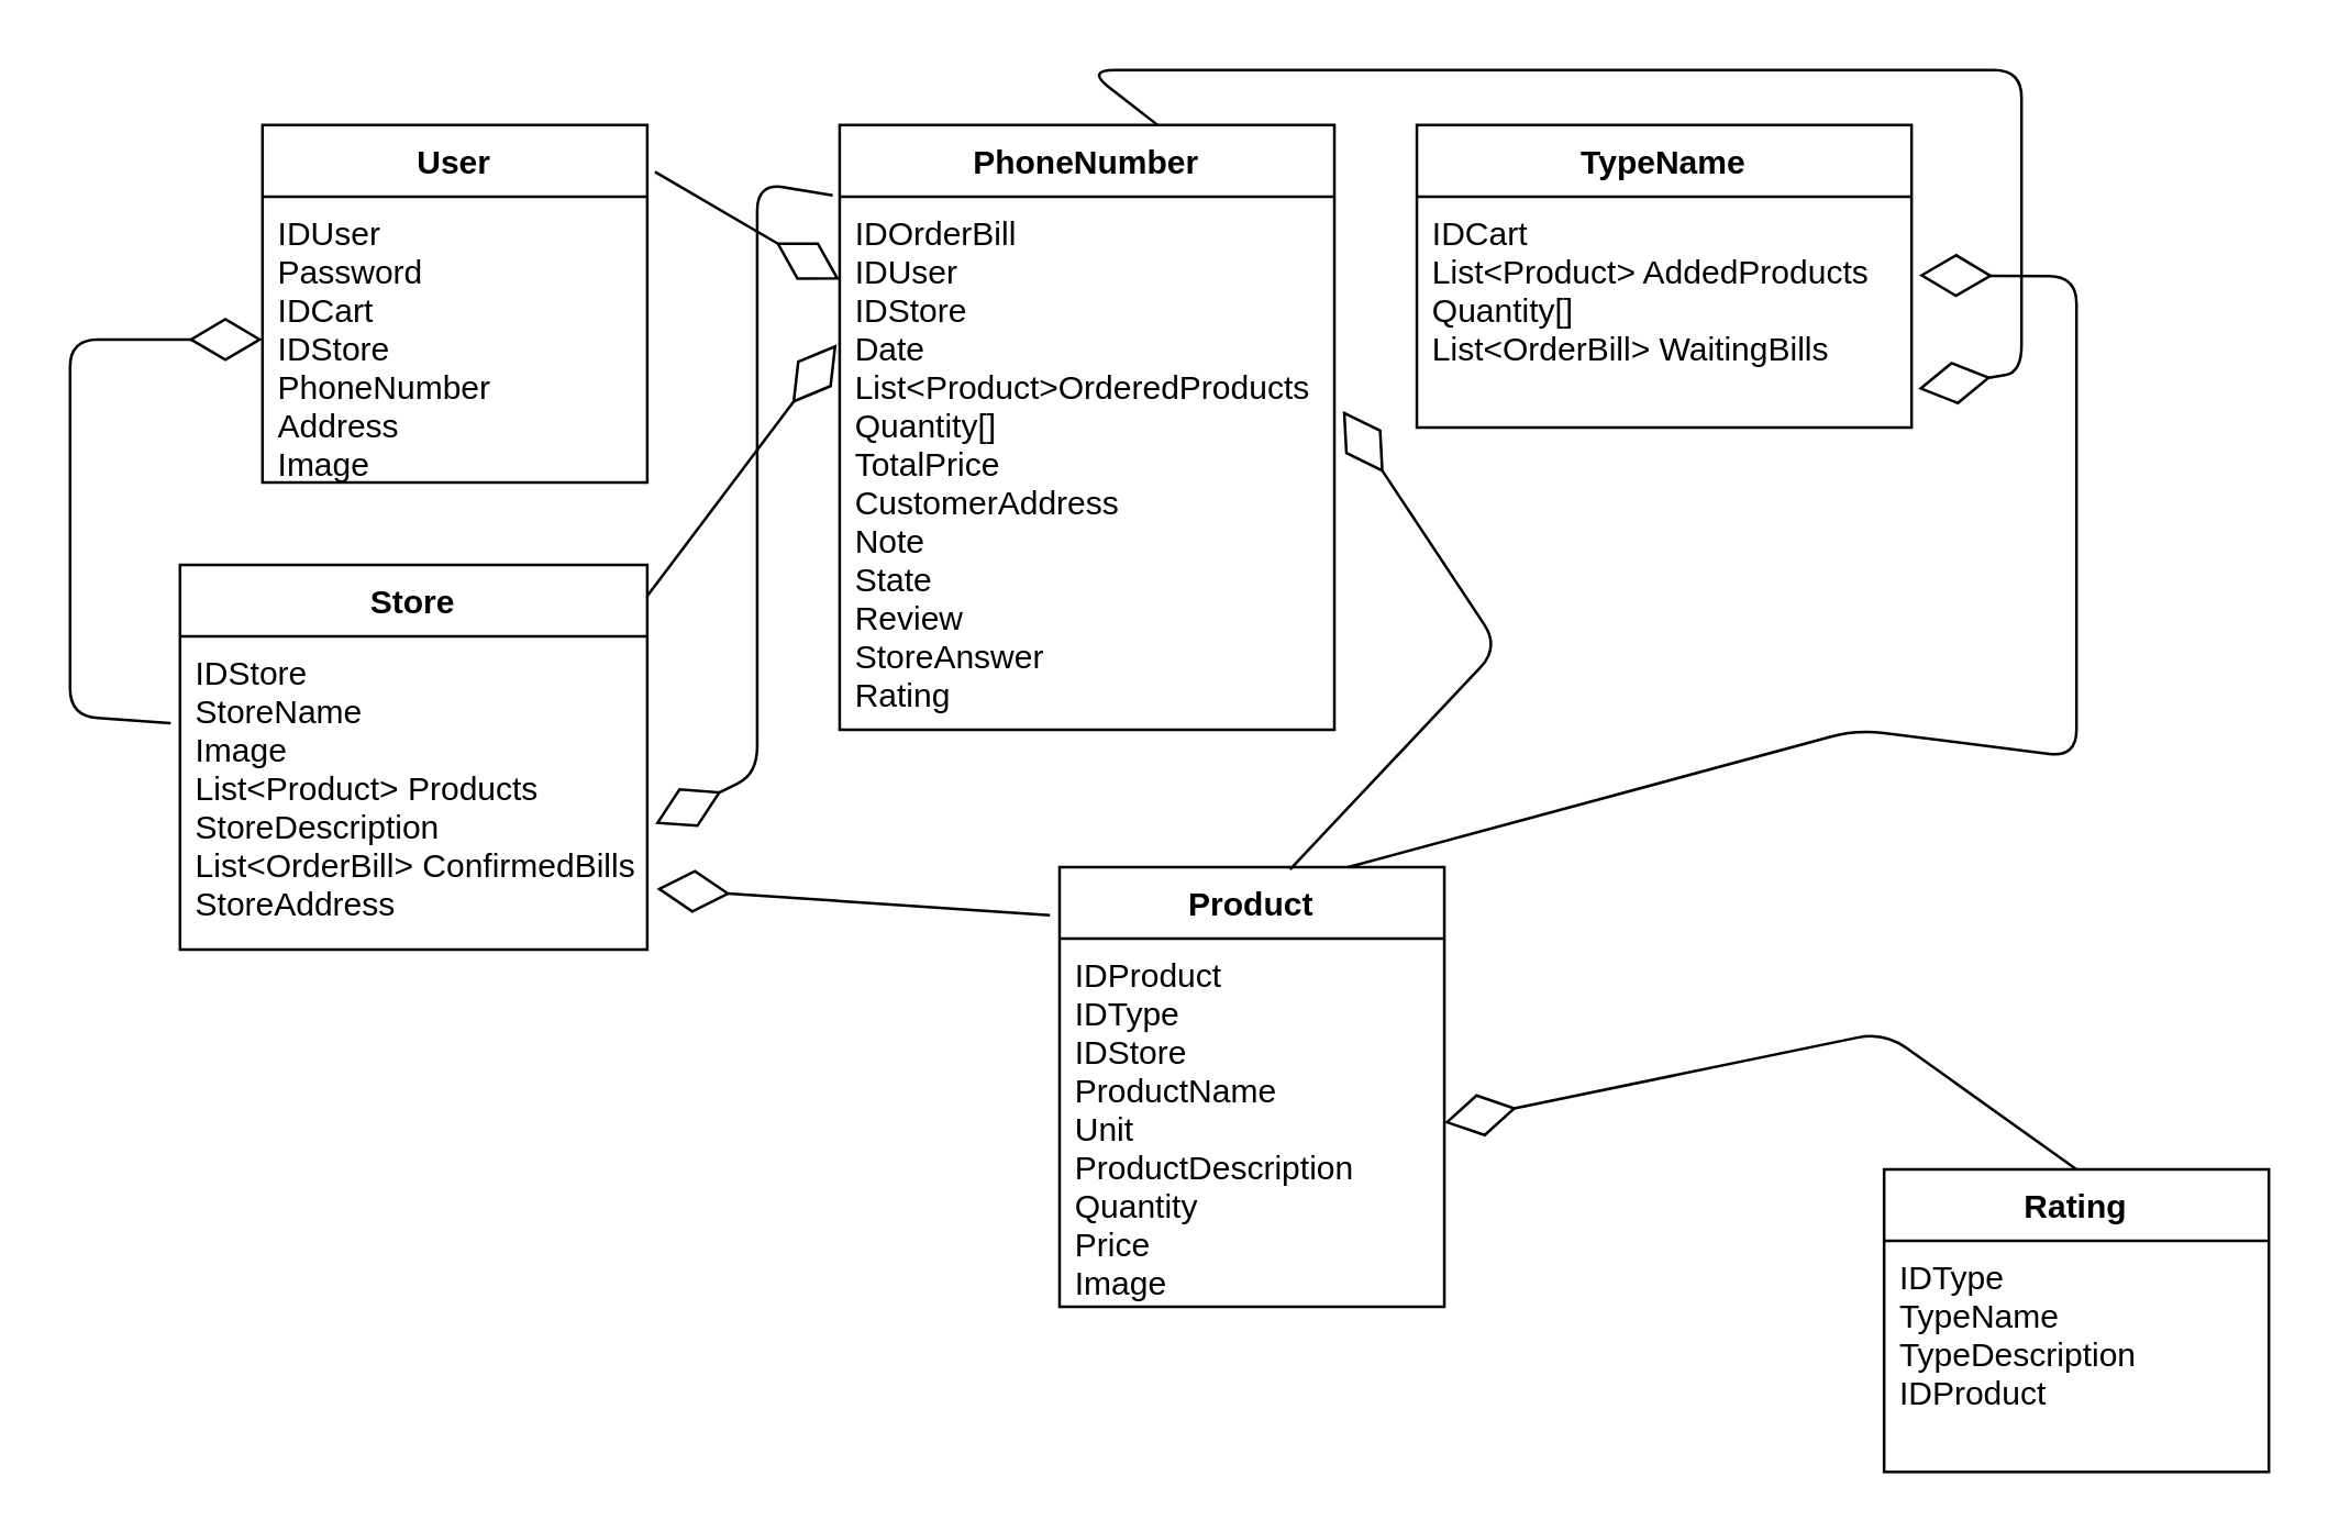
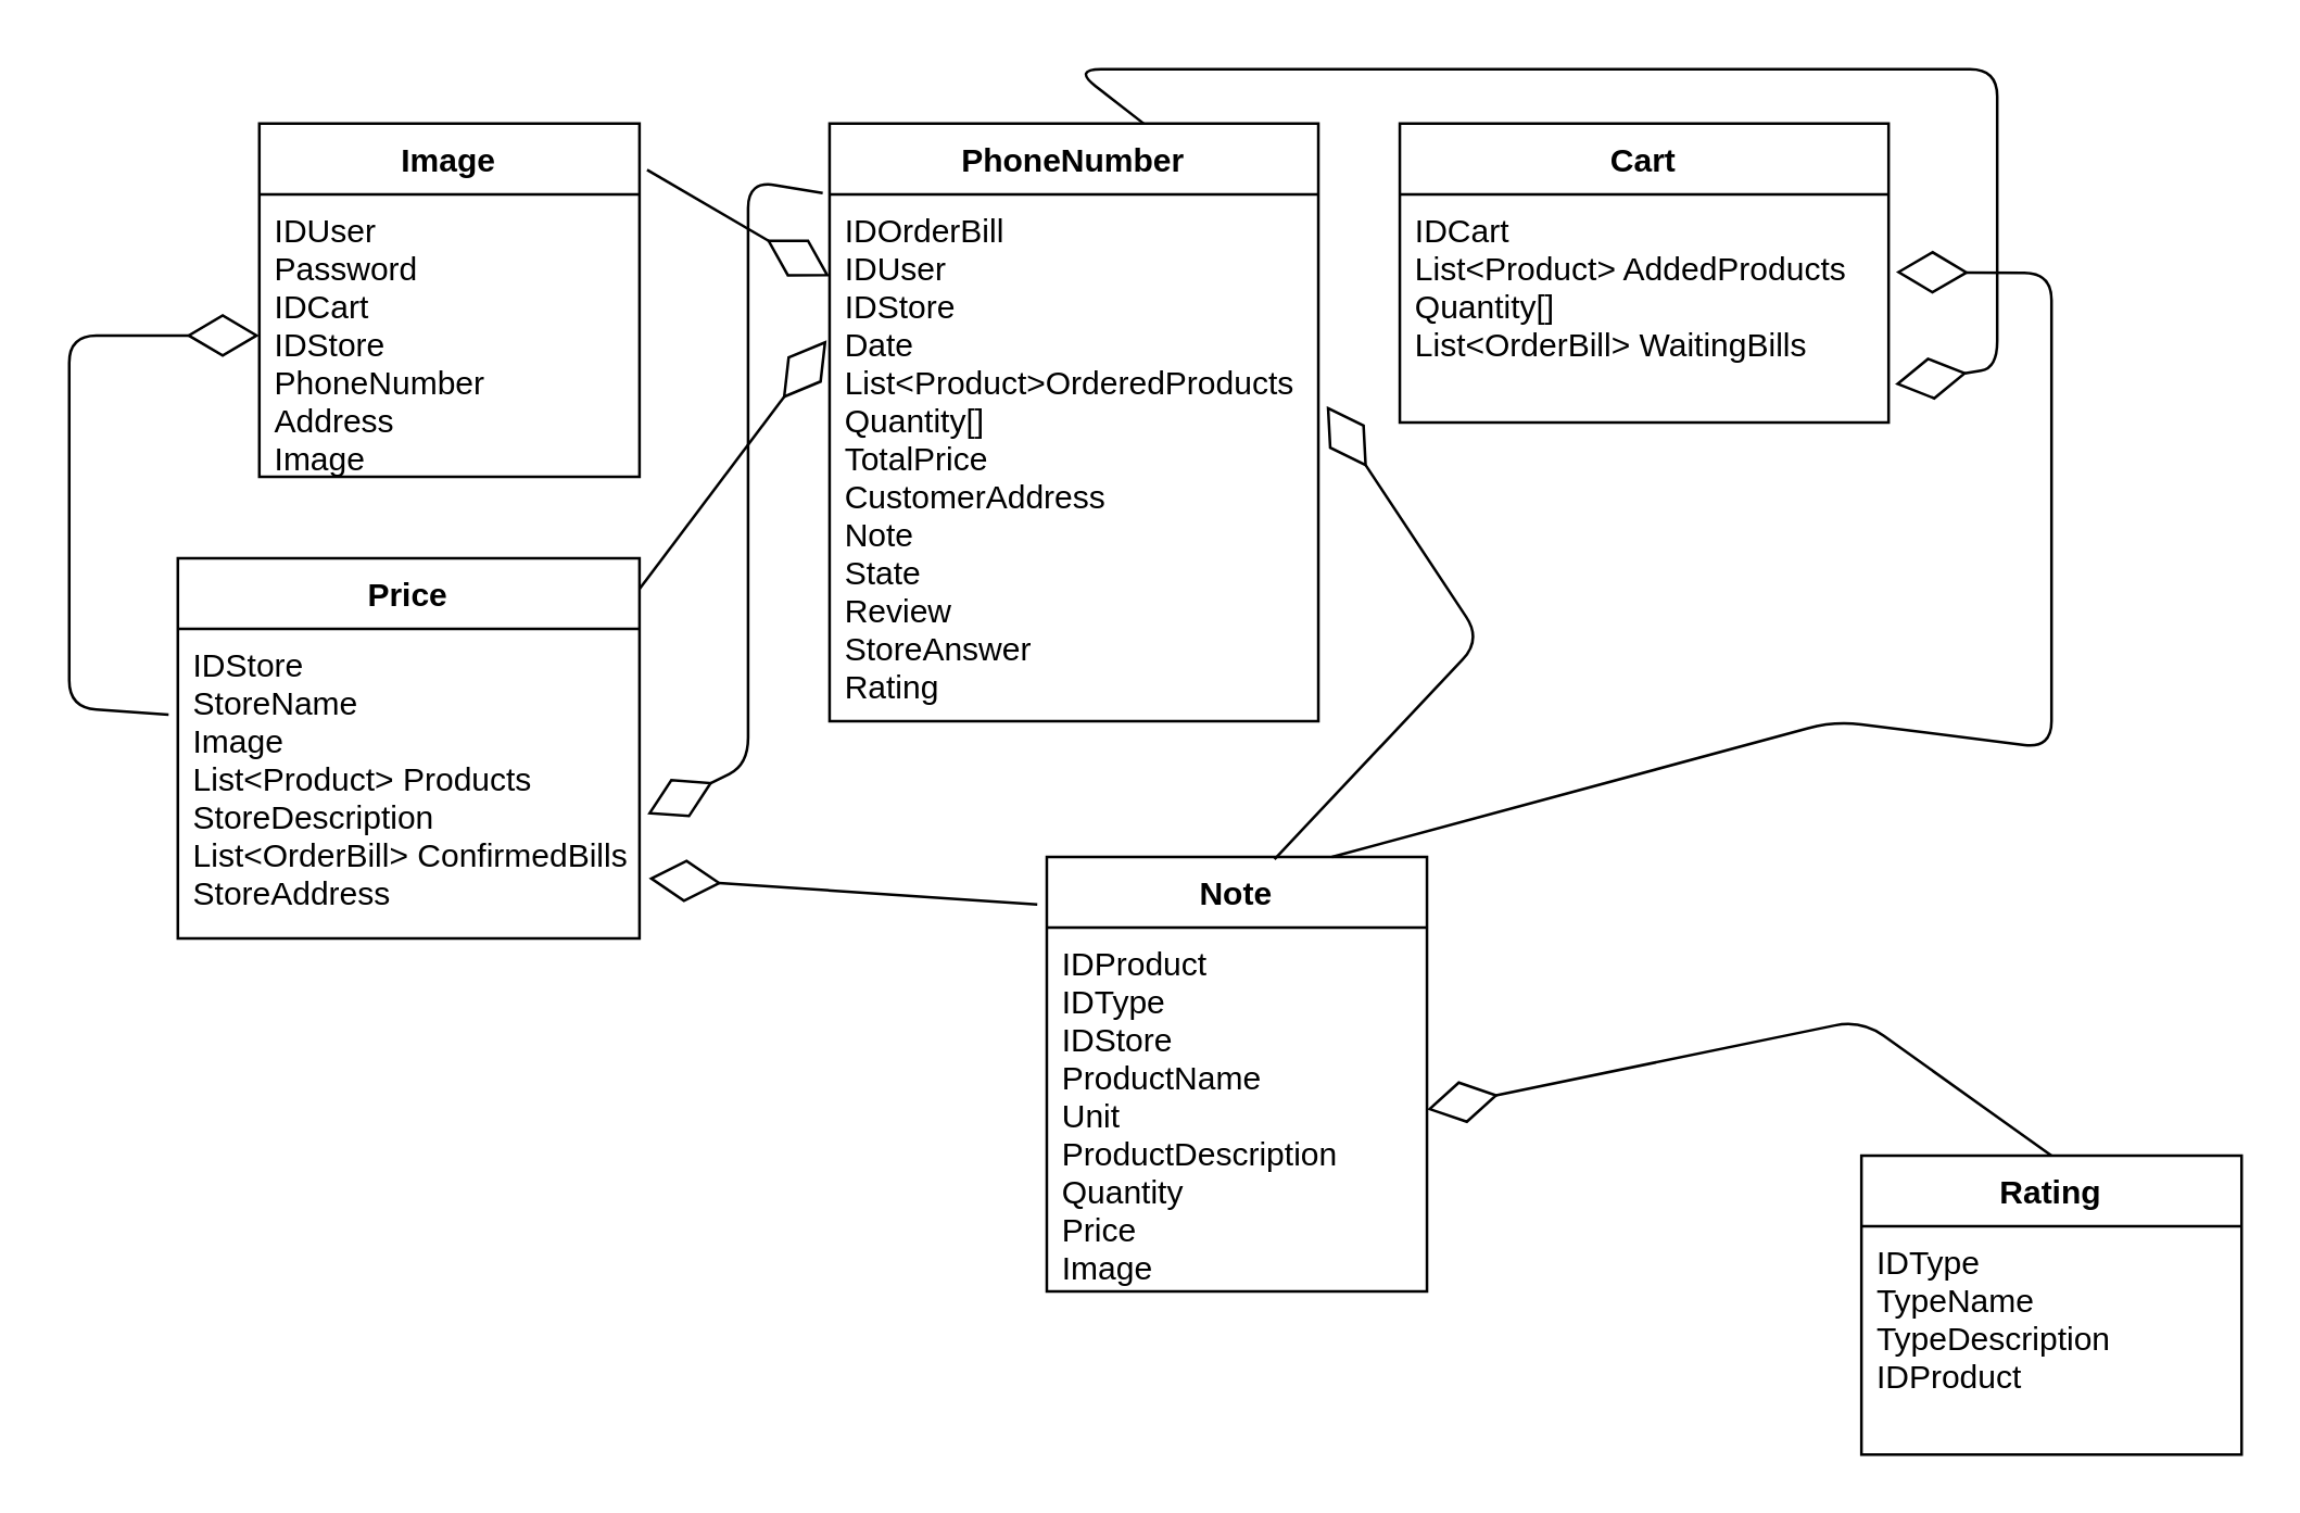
- <mxCell id="10" value="User" style="swimlane;fontStyle=1;childLayout=stackLayout;horizontal=1;startSize=26;fillColor=none;horizontalStack=0;resizeParent=1;resizeParentMax=0;resizeLast=0;collapsible=1;marginBottom=0;" parent="1" vertex="1"><mxGeometry x="90" y="40" width="140" height="130" as="geometry" /></mxCell>
+ <mxCell id="10" value="Image" style="swimlane;fontStyle=1;childLayout=stackLayout;horizontal=1;startSize=26;fillColor=none;horizontalStack=0;resizeParent=1;resizeParentMax=0;resizeLast=0;collapsible=1;marginBottom=0;" parent="1" vertex="1"><mxGeometry x="90" y="40" width="140" height="130" as="geometry" /></mxCell>
- <mxCell id="16" value="TypeName" style="swimlane;fontStyle=1;childLayout=stackLayout;horizontal=1;startSize=26;fillColor=none;horizontalStack=0;resizeParent=1;resizeParentMax=0;resizeLast=0;collapsible=1;marginBottom=0;" parent="1" vertex="1"><mxGeometry x="510" y="40" width="180" height="110" as="geometry" /></mxCell>
+ <mxCell id="16" value="Cart" style="swimlane;fontStyle=1;childLayout=stackLayout;horizontal=1;startSize=26;fillColor=none;horizontalStack=0;resizeParent=1;resizeParentMax=0;resizeLast=0;collapsible=1;marginBottom=0;" parent="1" vertex="1"><mxGeometry x="510" y="40" width="180" height="110" as="geometry" /></mxCell>
- <mxCell id="14" value="Store" style="swimlane;fontStyle=1;childLayout=stackLayout;horizontal=1;startSize=26;fillColor=none;horizontalStack=0;resizeParent=1;resizeParentMax=0;resizeLast=0;collapsible=1;marginBottom=0;" parent="1" vertex="1"><mxGeometry x="60" y="200" width="170" height="140" as="geometry" /></mxCell>
+ <mxCell id="14" value="Price" style="swimlane;fontStyle=1;childLayout=stackLayout;horizontal=1;startSize=26;fillColor=none;horizontalStack=0;resizeParent=1;resizeParentMax=0;resizeLast=0;collapsible=1;marginBottom=0;" parent="1" vertex="1"><mxGeometry x="60" y="200" width="170" height="140" as="geometry" /></mxCell>
- <mxCell id="18" value="Product" style="swimlane;fontStyle=1;childLayout=stackLayout;horizontal=1;startSize=26;fillColor=none;horizontalStack=0;resizeParent=1;resizeParentMax=0;resizeLast=0;collapsible=1;marginBottom=0;" parent="1" vertex="1"><mxGeometry x="380" y="310" width="140" height="160" as="geometry" /></mxCell>
+ <mxCell id="18" value="Note" style="swimlane;fontStyle=1;childLayout=stackLayout;horizontal=1;startSize=26;fillColor=none;horizontalStack=0;resizeParent=1;resizeParentMax=0;resizeLast=0;collapsible=1;marginBottom=0;" parent="1" vertex="1"><mxGeometry x="380" y="310" width="140" height="160" as="geometry" /></mxCell>
